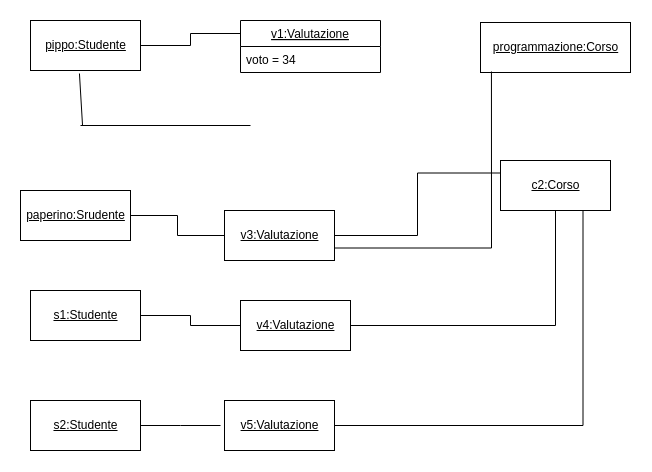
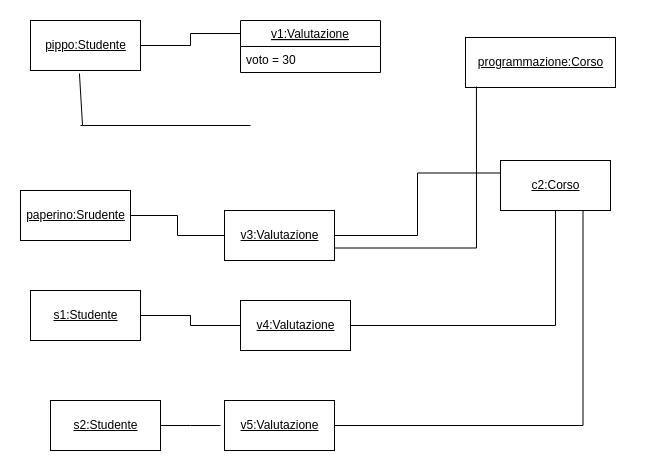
- <mxCell id="6" value="&lt;u&gt;programmazione:Corso&lt;/u&gt;" style="html=1;" vertex="1" parent="1"><mxGeometry x="480" y="22" width="150" height="50" as="geometry" /></mxCell>
+ <mxCell id="6" value="&lt;u&gt;programmazione:Corso&lt;/u&gt;" style="html=1;" vertex="1" parent="1"><mxGeometry x="465" y="37" width="150" height="50" as="geometry" /></mxCell>
- <mxCell id="5" value="voto = 34" style="text;strokeColor=none;fillColor=none;align=left;verticalAlign=top;spacingLeft=4;spacingRight=4;overflow=hidden;rotatable=0;points=[[0,0.5],[1,0.5]];portConstraint=eastwest;" vertex="1" parent="4"><mxGeometry y="26" width="140" height="26" as="geometry" /></mxCell>
+ <mxCell id="5" value="voto = 30" style="text;strokeColor=none;fillColor=none;align=left;verticalAlign=top;spacingLeft=4;spacingRight=4;overflow=hidden;rotatable=0;points=[[0,0.5],[1,0.5]];portConstraint=eastwest;" vertex="1" parent="4"><mxGeometry y="26" width="140" height="26" as="geometry" /></mxCell>
- <mxCell id="20" value="&lt;u&gt;s2:Studente&lt;/u&gt;" style="html=1;" vertex="1" parent="1"><mxGeometry x="30" y="400" width="110" height="50" as="geometry" /></mxCell>
+ <mxCell id="20" value="&lt;u&gt;s2:Studente&lt;/u&gt;" style="html=1;" vertex="1" parent="1"><mxGeometry x="50" y="400" width="110" height="50" as="geometry" /></mxCell>
